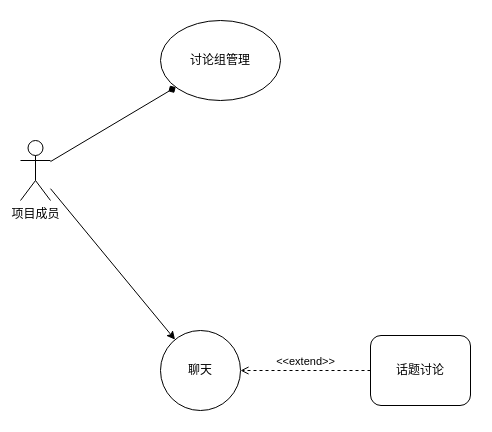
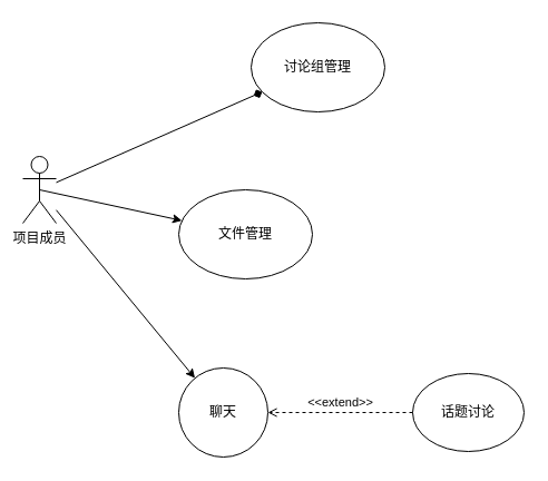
- <mxCell id="3" value="讨论组管理" style="ellipse;whiteSpace=wrap;html=1;" vertex="1" parent="1"><mxGeometry x="160" y="20" width="120" height="80" as="geometry" /></mxCell>
+ <mxCell id="3" value="讨论组管理" style="ellipse;whiteSpace=wrap;html=1;" vertex="1" parent="1"><mxGeometry x="225" y="20" width="120" height="80" as="geometry" /></mxCell>
+ <mxCell id="7" value="" style="endArrow=classic;html=1;rounded=0;exitX=0.5;exitY=0.5;exitDx=0;exitDy=0;exitPerimeter=0;" edge="1" parent="1" source="2" target="4"><mxGeometry width="50" height="50" relative="1" as="geometry"><mxPoint x="310" y="280" as="sourcePoint" /><mxPoint x="360" y="230" as="targetPoint" /></mxGeometry></mxCell>
+ <mxCell id="4" value="文件管理" style="ellipse;whiteSpace=wrap;html=1;" vertex="1" parent="1"><mxGeometry x="160" y="170" width="120" height="80" as="geometry" /></mxCell>
- <mxCell id="9" value="话题讨论" style="whiteSpace=wrap;html=1;rounded=1;" vertex="1" parent="1"><mxGeometry x="370" y="335" width="100" height="70" as="geometry" /></mxCell>
+ <mxCell id="9" value="话题讨论" style="ellipse;whiteSpace=wrap;html=1;" vertex="1" parent="1"><mxGeometry x="370" y="335" width="100" height="70" as="geometry" /></mxCell>
